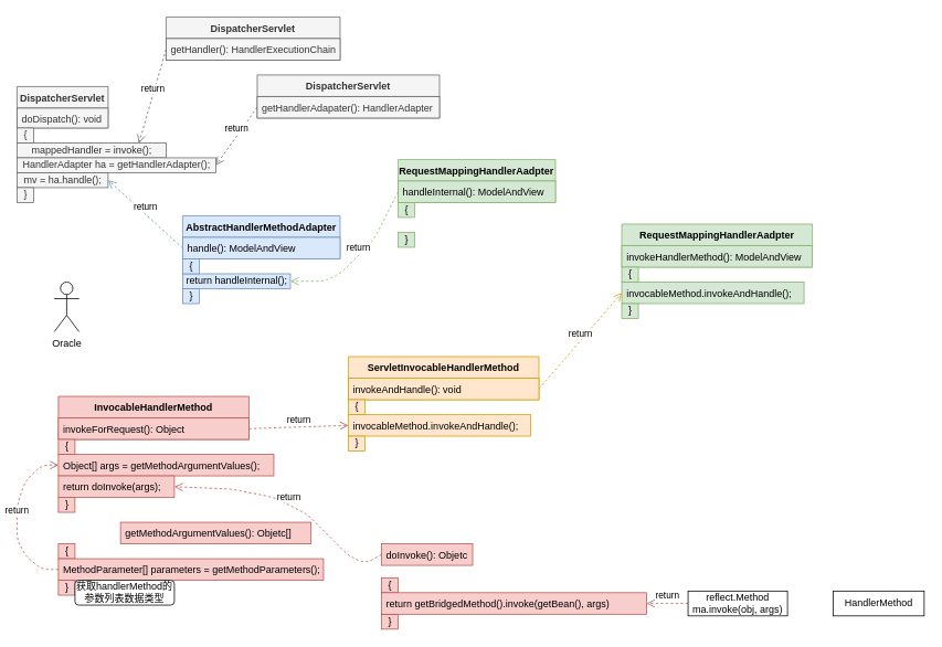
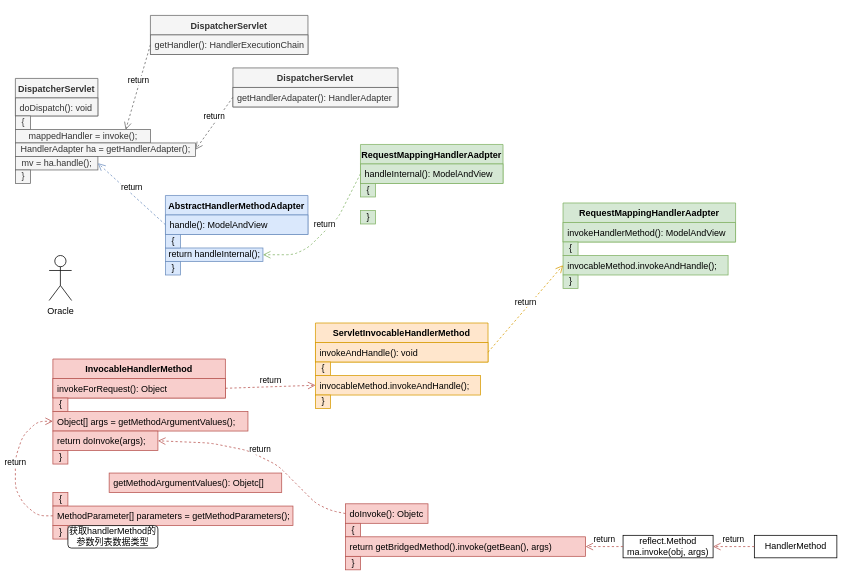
- <mxCell id="51" value="doInvoke(): Objetc" style="text;strokeColor=#b85450;fillColor=#f8cecc;align=left;verticalAlign=top;spacingLeft=4;spacingRight=4;overflow=hidden;rotatable=0;points=[[0,0.5],[1,0.5]];portConstraint=eastwest;" vertex="1" parent="1"><mxGeometry x="460" y="656" width="110" height="26" as="geometry" /></mxCell>
+ <mxCell id="51" value="doInvoke(): Objetc" style="text;strokeColor=#b85450;fillColor=#f8cecc;align=left;verticalAlign=top;spacingLeft=4;spacingRight=4;overflow=hidden;rotatable=0;points=[[0,0.5],[1,0.5]];portConstraint=eastwest;" vertex="1" parent="1"><mxGeometry x="460" y="671" width="110" height="26" as="geometry" /></mxCell>
+ <mxCell id="58" value="return" style="html=1;verticalAlign=bottom;endArrow=open;dashed=1;endSize=8;fillColor=#f8cecc;strokeColor=#b85450;entryX=1;entryY=0.5;entryDx=0;entryDy=0;exitX=0;exitY=0.5;exitDx=0;exitDy=0;" edge="1" parent="1" source="56" target="55"><mxGeometry relative="1" as="geometry"><mxPoint x="970" y="680" as="sourcePoint" /><mxPoint x="840" y="738" as="targetPoint" /></mxGeometry></mxCell>
